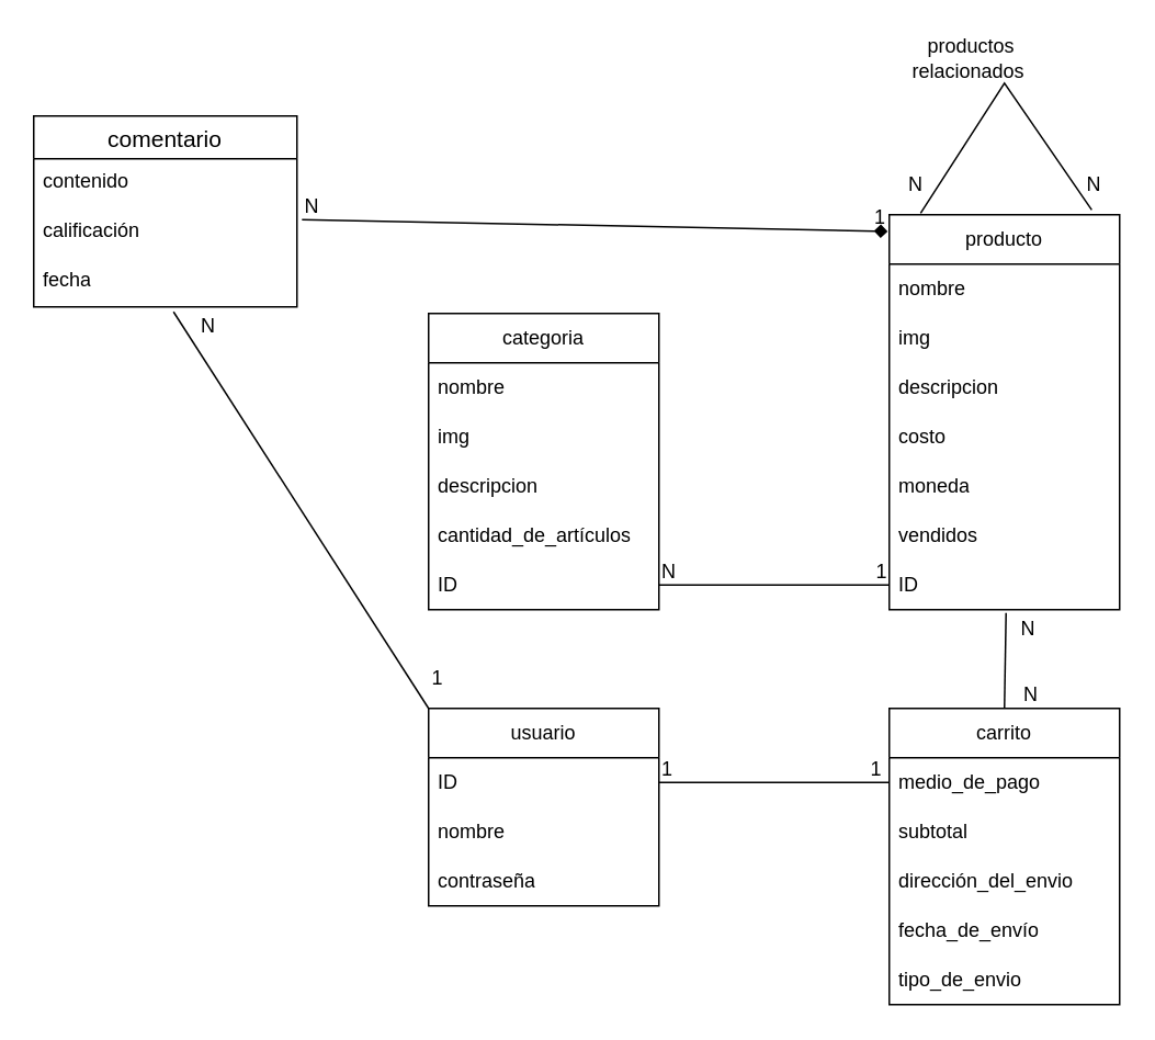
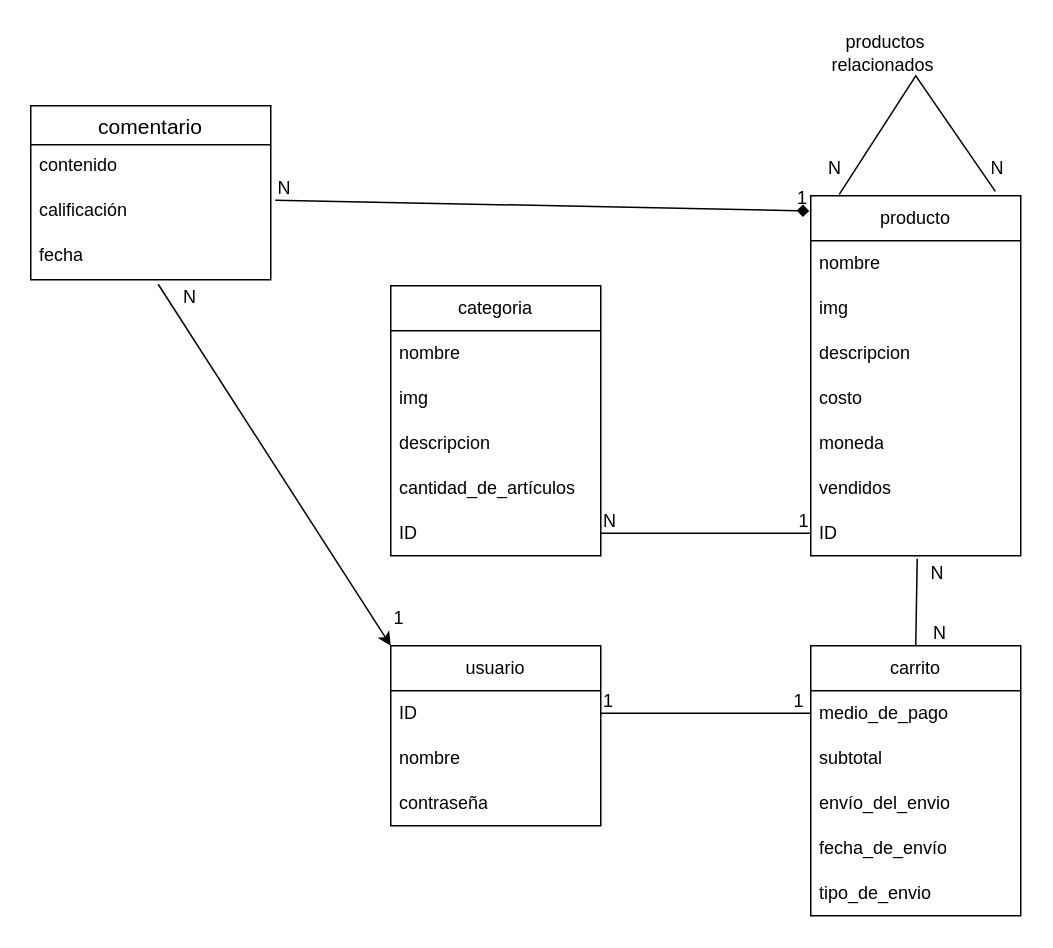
- <mxCell id="42" value="" style="endArrow=none;html=1;rounded=0;exitX=0.531;exitY=1.1;exitDx=0;exitDy=0;exitPerimeter=0;entryX=0;entryY=0;entryDx=0;entryDy=0;" parent="1" source="38" target="19" edge="1"><mxGeometry relative="1" as="geometry"><mxPoint x="30" y="260" as="sourcePoint" /><mxPoint x="190" y="260" as="targetPoint" /></mxGeometry></mxCell>
+ <mxCell id="42" value="" style="endArrow=classic;html=1;rounded=0;exitX=0.531;exitY=1.1;exitDx=0;exitDy=0;exitPerimeter=0;entryX=0;entryY=0;entryDx=0;entryDy=0;" parent="1" source="38" target="19" edge="1"><mxGeometry relative="1" as="geometry"><mxPoint x="30" y="260" as="sourcePoint" /><mxPoint x="190" y="260" as="targetPoint" /></mxGeometry></mxCell>
- <mxCell id="26" value="dirección_del_envio" style="text;strokeColor=none;fillColor=none;align=left;verticalAlign=middle;spacingLeft=4;spacingRight=4;overflow=hidden;points=[[0,0.5],[1,0.5]];portConstraint=eastwest;rotatable=0;whiteSpace=wrap;html=1;" parent="23" vertex="1"><mxGeometry y="90" width="140" height="30" as="geometry" /></mxCell>
+ <mxCell id="26" value="envío_del_envio" style="text;strokeColor=none;fillColor=none;align=left;verticalAlign=middle;spacingLeft=4;spacingRight=4;overflow=hidden;points=[[0,0.5],[1,0.5]];portConstraint=eastwest;rotatable=0;whiteSpace=wrap;html=1;" parent="23" vertex="1"><mxGeometry y="90" width="140" height="30" as="geometry" /></mxCell>
